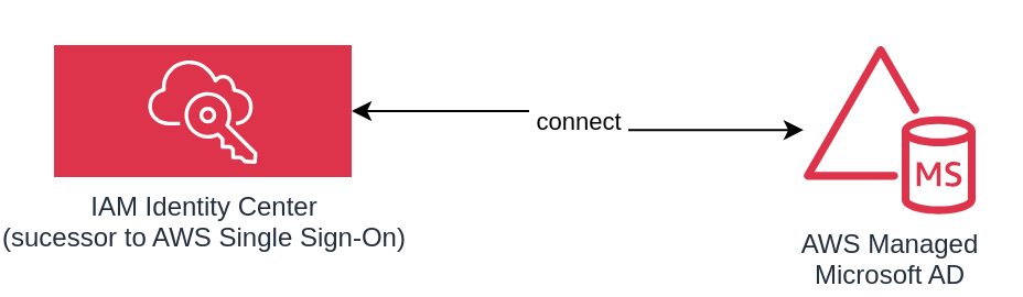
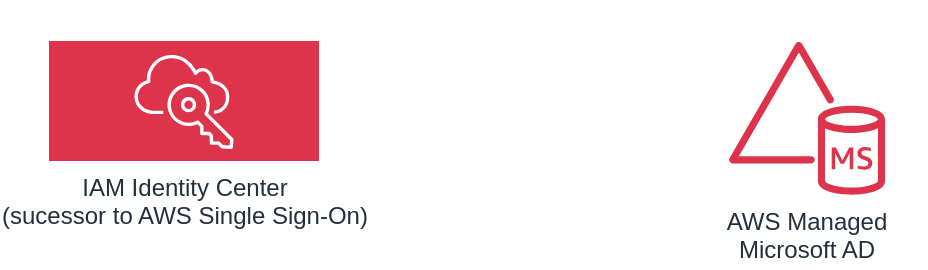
- <mxCell id="2" value="&amp;nbsp;connect&amp;nbsp;" style="edgeStyle=orthogonalEdgeStyle;rounded=0;orthogonalLoop=1;jettySize=auto;html=1;startArrow=classic;startFill=1;" parent="1" source="3" target="4" edge="1"><mxGeometry relative="1" as="geometry" /></mxCell>
